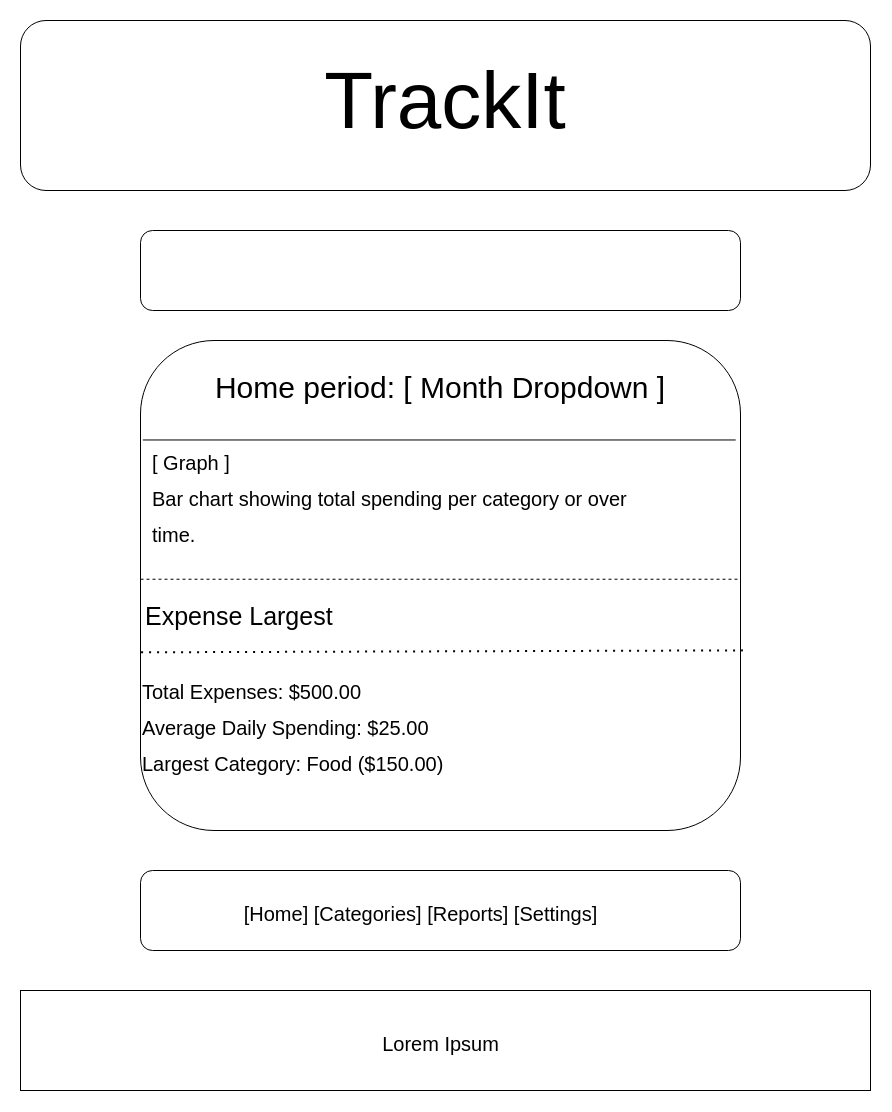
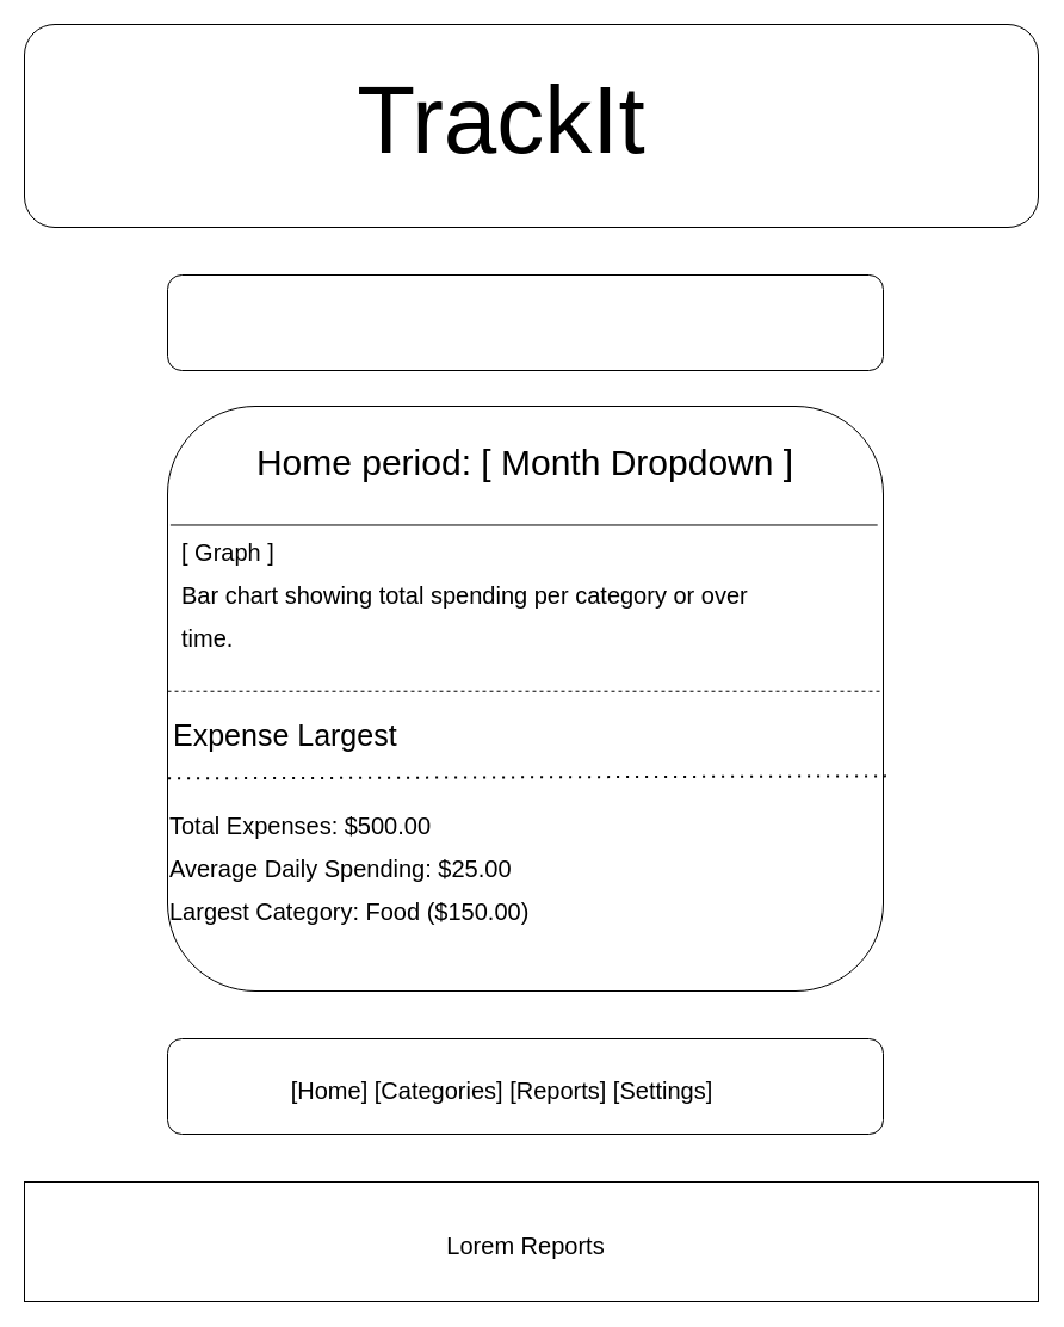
- <mxCell id="7" value="&lt;font style=&quot;font-size: 80px;&quot;&gt;TrackIt&lt;/font&gt;" style="text;strokeColor=none;align=center;fillColor=none;html=1;verticalAlign=middle;whiteSpace=wrap;rounded=0;" vertex="1" parent="1"><mxGeometry x="275" y="70" width="340" height="60" as="geometry" /></mxCell>
+ <mxCell id="7" value="&lt;font style=&quot;font-size: 80px;&quot;&gt;TrackIt&lt;/font&gt;" style="text;strokeColor=none;align=center;fillColor=none;html=1;verticalAlign=middle;whiteSpace=wrap;rounded=0;" vertex="1" parent="1"><mxGeometry x="250" y="70" width="340" height="60" as="geometry" /></mxCell>
- <mxCell id="12" value="&lt;span style=&quot;font-size: 20px;&quot;&gt;Lorem Ipsum&lt;/span&gt;" style="text;strokeColor=none;align=center;fillColor=none;html=1;verticalAlign=middle;whiteSpace=wrap;rounded=0;fontSize=30;" vertex="1" parent="1"><mxGeometry x="192.5" y="1005" width="495" height="70" as="geometry" /></mxCell>
+ <mxCell id="12" value="&lt;span style=&quot;font-size: 20px;&quot;&gt;Lorem Reports&lt;/span&gt;" style="text;strokeColor=none;align=center;fillColor=none;html=1;verticalAlign=middle;whiteSpace=wrap;rounded=0;fontSize=30;" vertex="1" parent="1"><mxGeometry x="192.5" y="1005" width="495" height="70" as="geometry" /></mxCell>
